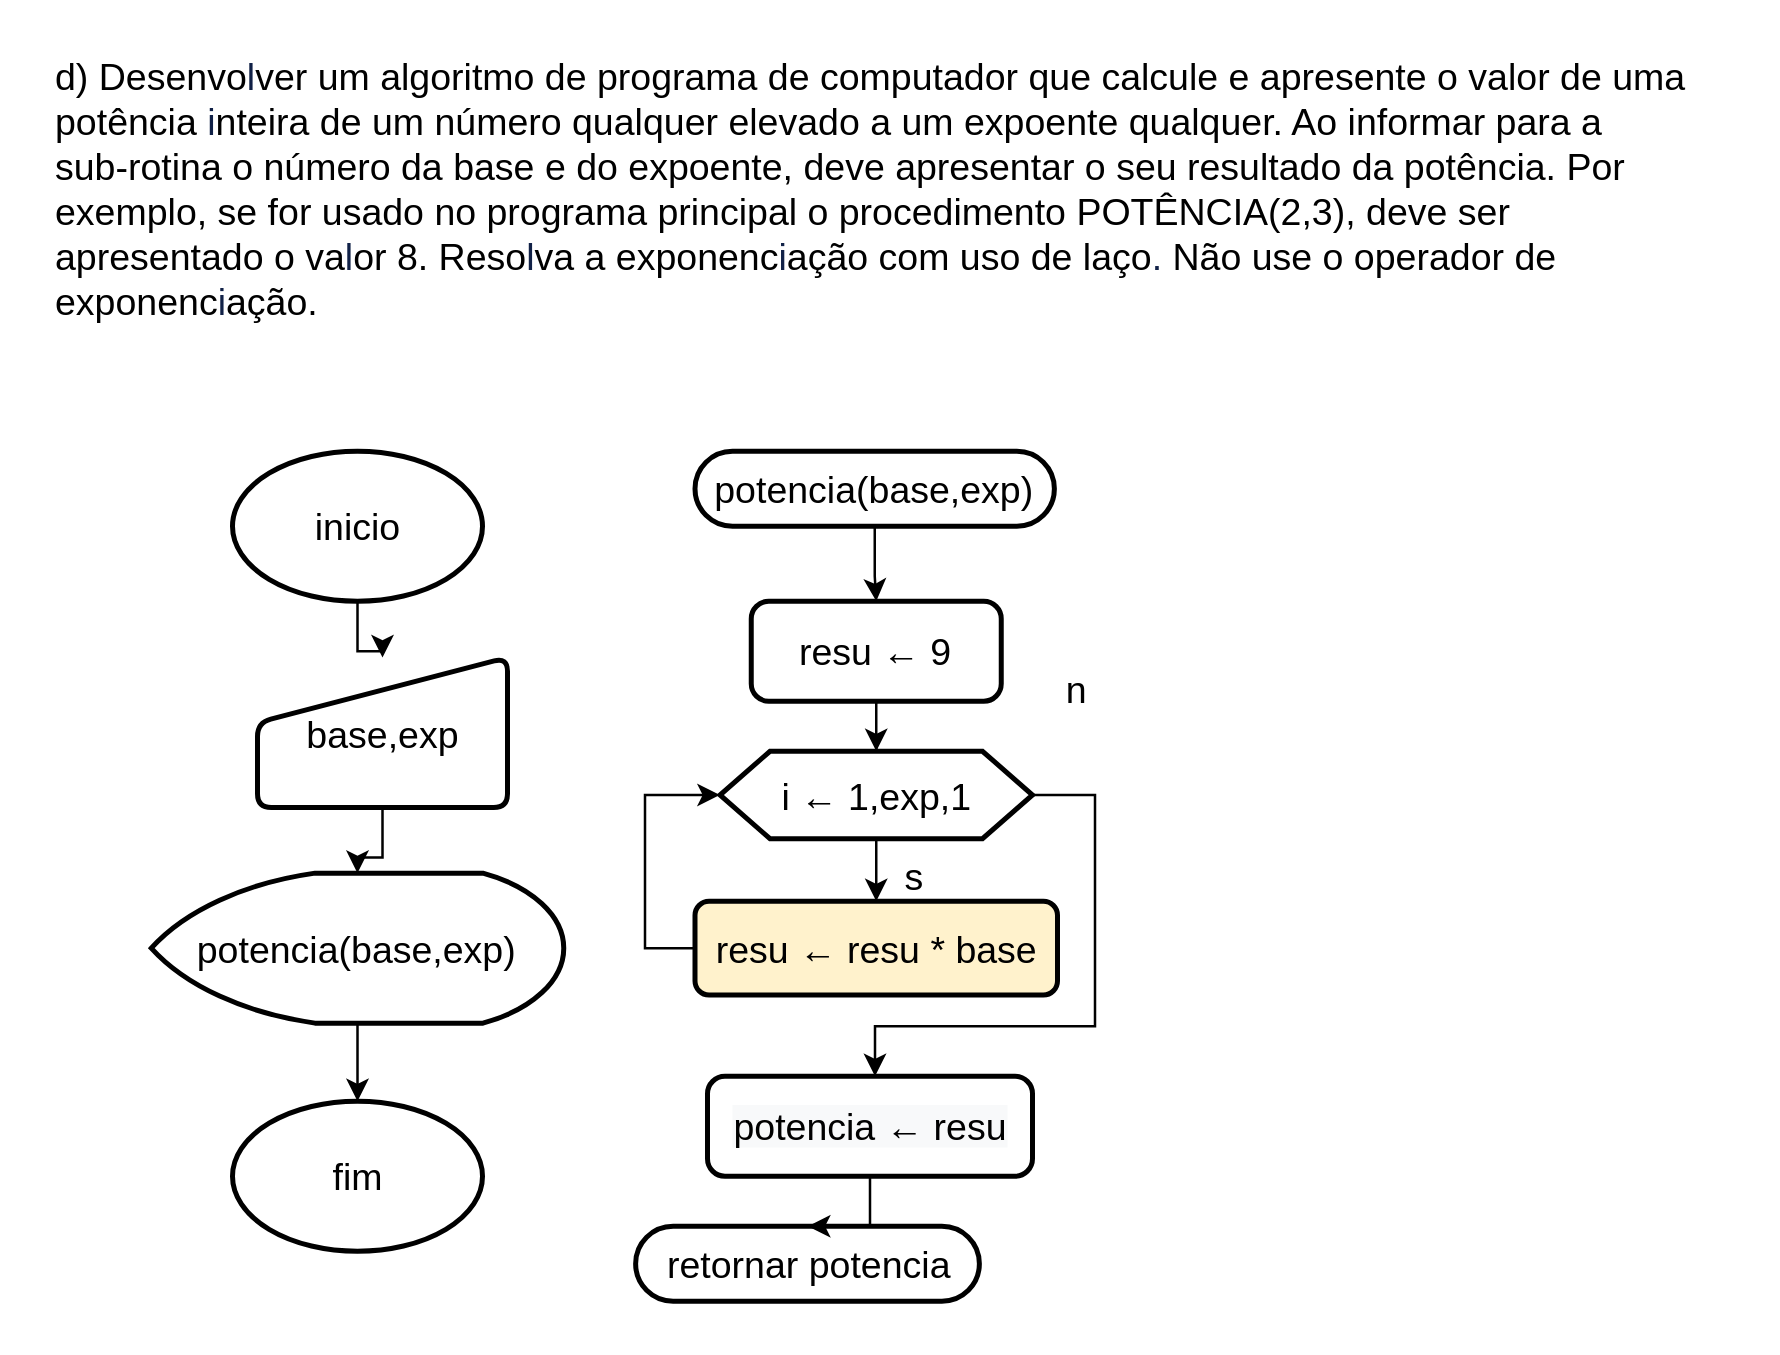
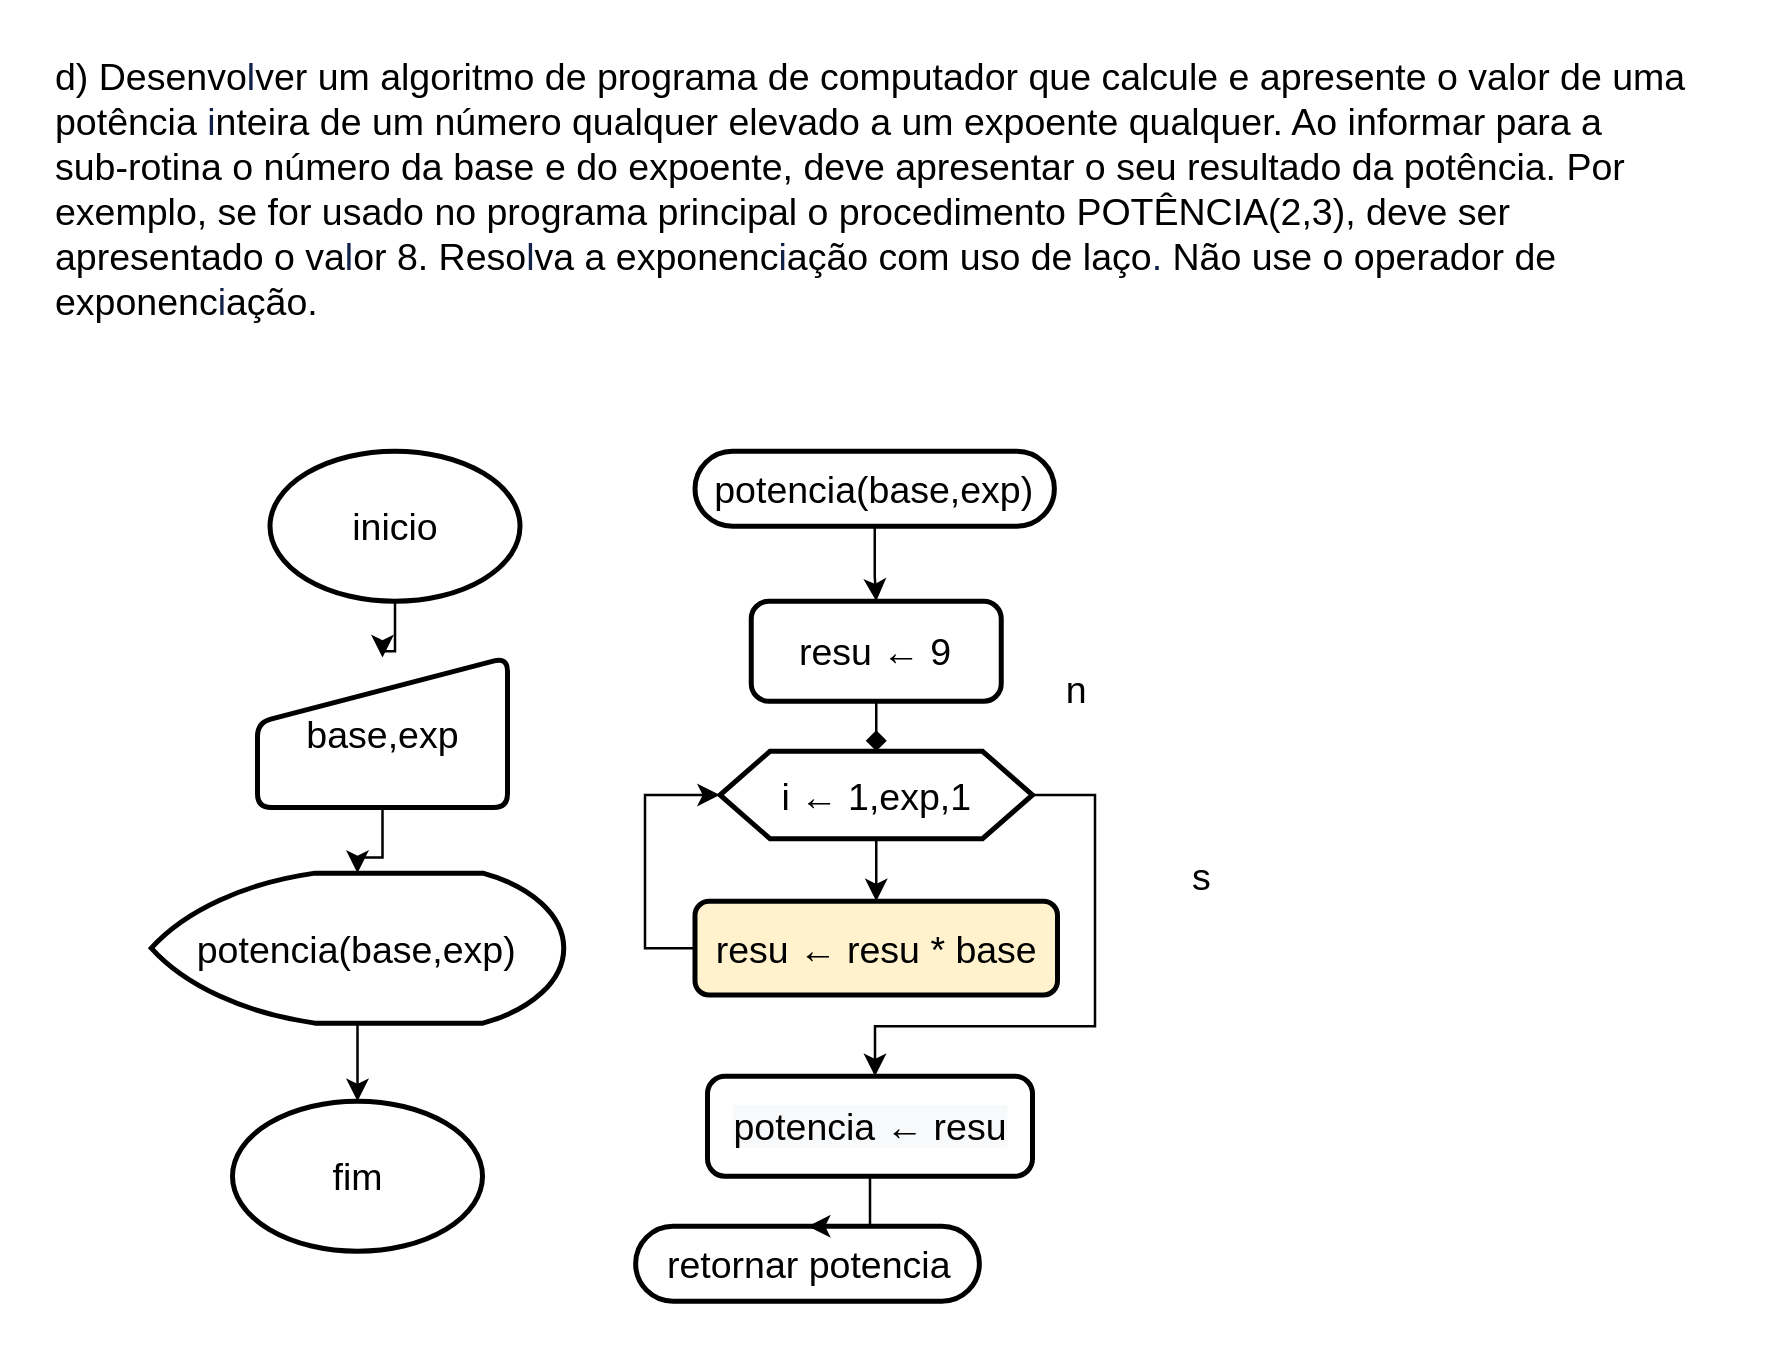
- <mxCell id="18" value="inicio" style="strokeWidth=2;html=1;shape=mxgraph.flowchart.start_1;whiteSpace=wrap;fontSize=15;" vertex="1" parent="1"><mxGeometry x="92.5" y="180" width="100" height="60" as="geometry" /></mxCell>
+ <mxCell id="18" value="inicio" style="strokeWidth=2;html=1;shape=mxgraph.flowchart.start_1;whiteSpace=wrap;fontSize=15;" vertex="1" parent="1"><mxGeometry x="107.5" y="180" width="100" height="60" as="geometry" /></mxCell>
- <mxCell id="8" value="" style="edgeStyle=orthogonalEdgeStyle;rounded=0;orthogonalLoop=1;jettySize=auto;html=1;fontSize=15;" edge="1" parent="1" source="9" target="7"><mxGeometry relative="1" as="geometry" /></mxCell>
+ <mxCell id="8" value="" style="edgeStyle=orthogonalEdgeStyle;rounded=0;orthogonalLoop=1;jettySize=auto;html=1;fontSize=15;endArrow=diamond;" edge="1" parent="1" source="9" target="7"><mxGeometry relative="1" as="geometry" /></mxCell>
- <mxCell id="12" value="s" style="text;html=1;align=center;verticalAlign=middle;resizable=0;points=[];autosize=1;strokeColor=none;fillColor=none;fontSize=15;" vertex="1" parent="1"><mxGeometry x="355" y="340" width="20" height="20" as="geometry" /></mxCell>
+ <mxCell id="12" value="s" style="text;html=1;align=center;verticalAlign=middle;resizable=0;points=[];autosize=1;strokeColor=none;fillColor=none;fontSize=15;" vertex="1" parent="1"><mxGeometry x="470" y="340" width="20" height="20" as="geometry" /></mxCell>
